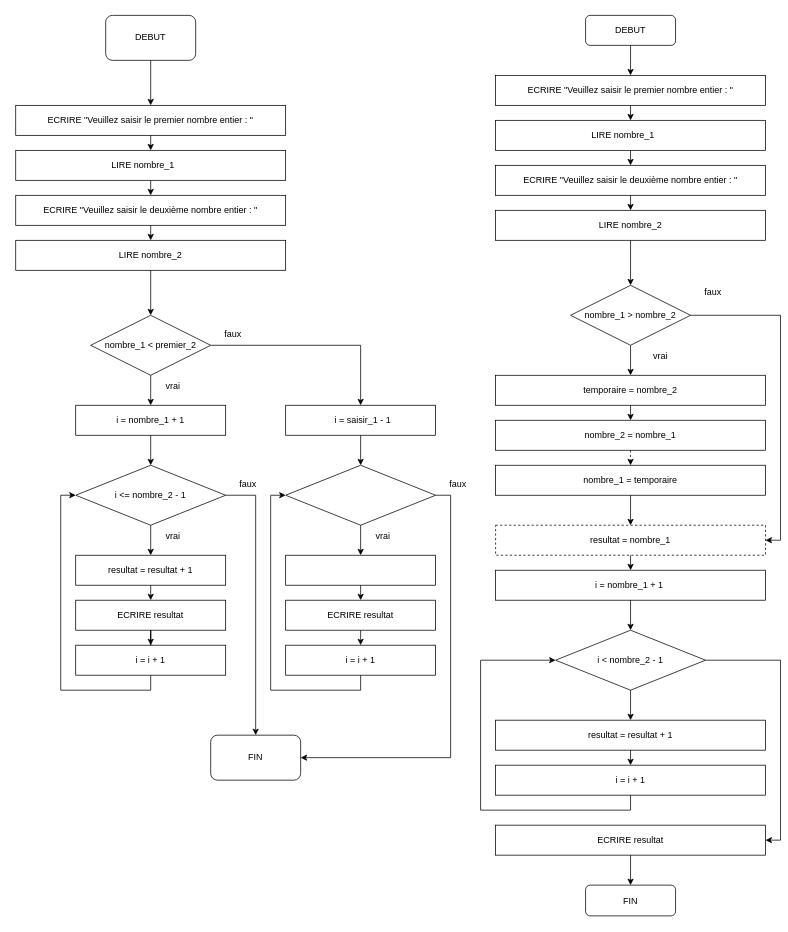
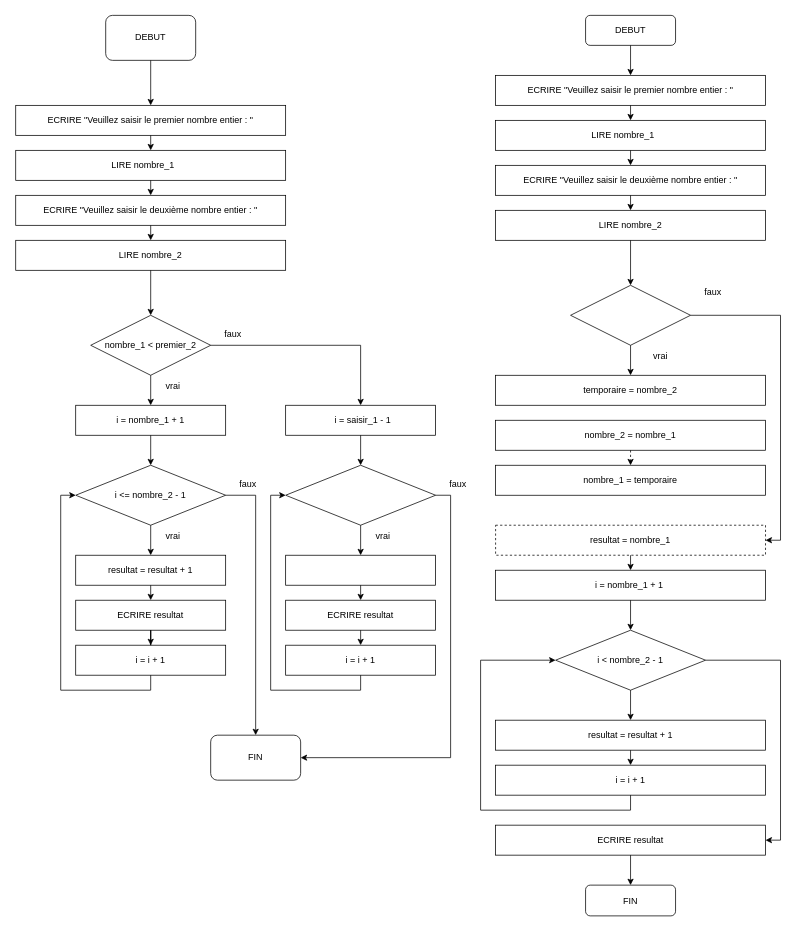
- <mxCell id="76" value="nombre_1 &amp;gt; nombre_2" style="text;html=1;strokeColor=none;fillColor=none;align=center;verticalAlign=middle;whiteSpace=wrap;rounded=0;" vertex="1" parent="1"><mxGeometry x="760" y="405" width="160" height="30" as="geometry" /></mxCell>
- <mxCell id="79" style="edgeStyle=orthogonalEdgeStyle;rounded=0;orthogonalLoop=1;jettySize=auto;html=1;exitX=0.5;exitY=1;exitDx=0;exitDy=0;entryX=0.5;entryY=0;entryDx=0;entryDy=0;" edge="1" parent="1" source="80" target="82"><mxGeometry relative="1" as="geometry" /></mxCell>
- <mxCell id="83" style="edgeStyle=orthogonalEdgeStyle;rounded=0;orthogonalLoop=1;jettySize=auto;html=1;exitX=0.5;exitY=1;exitDx=0;exitDy=0;entryX=0.5;entryY=0;entryDx=0;entryDy=0;" edge="1" parent="1" source="84" target="86"><mxGeometry relative="1" as="geometry" /></mxCell>
